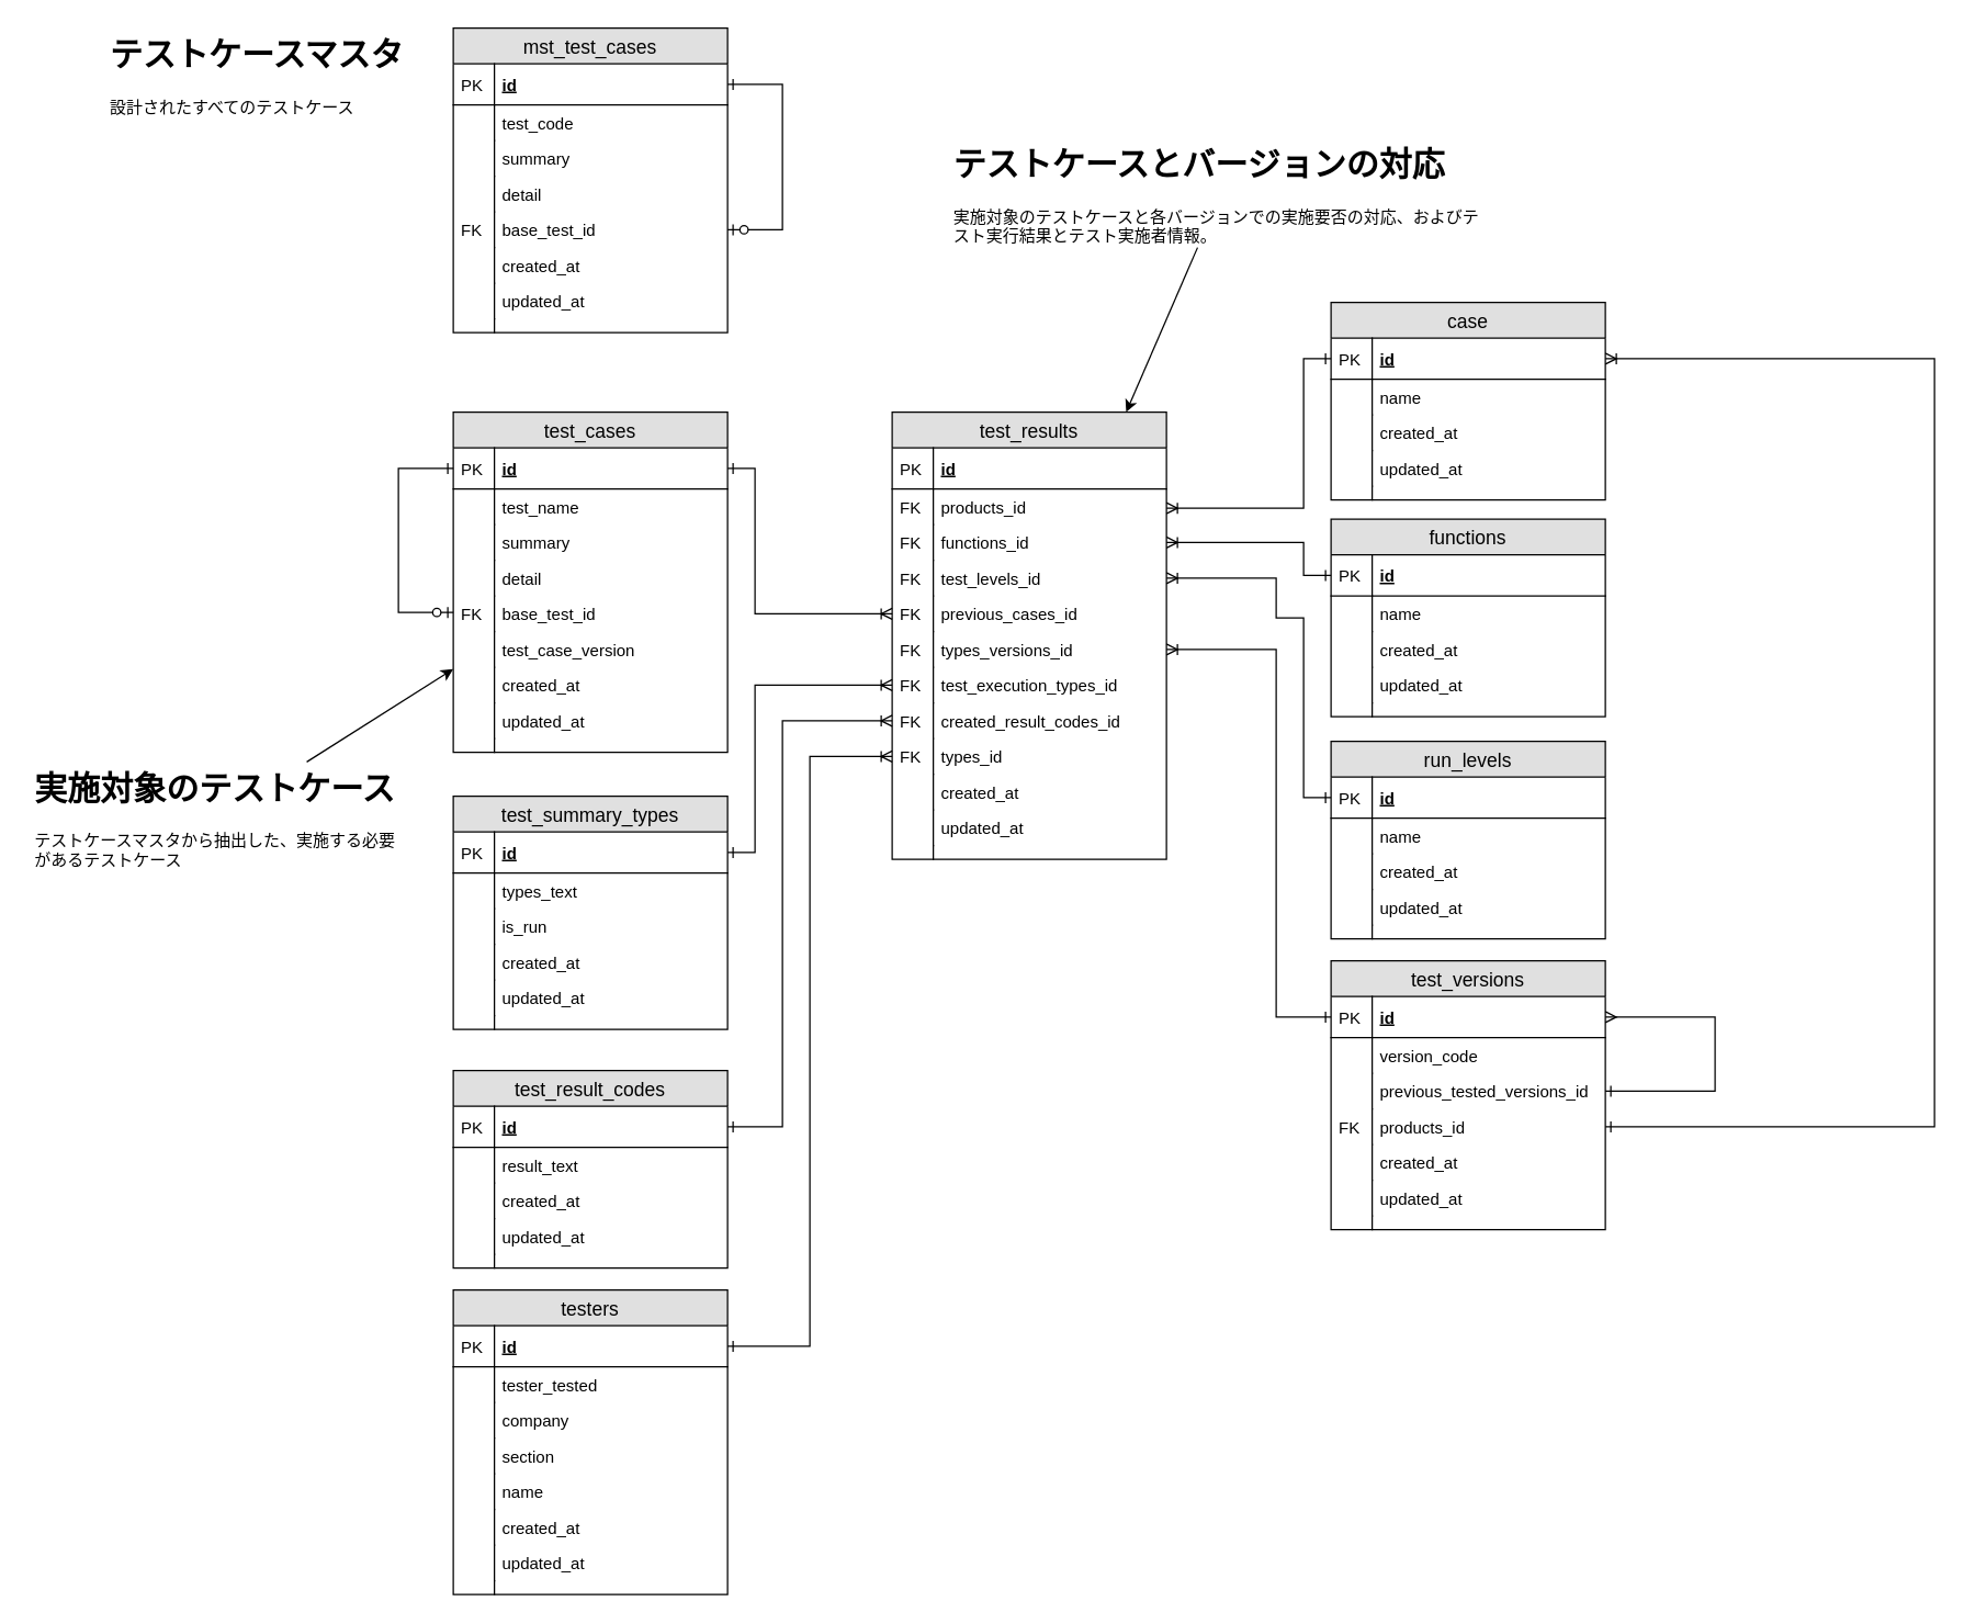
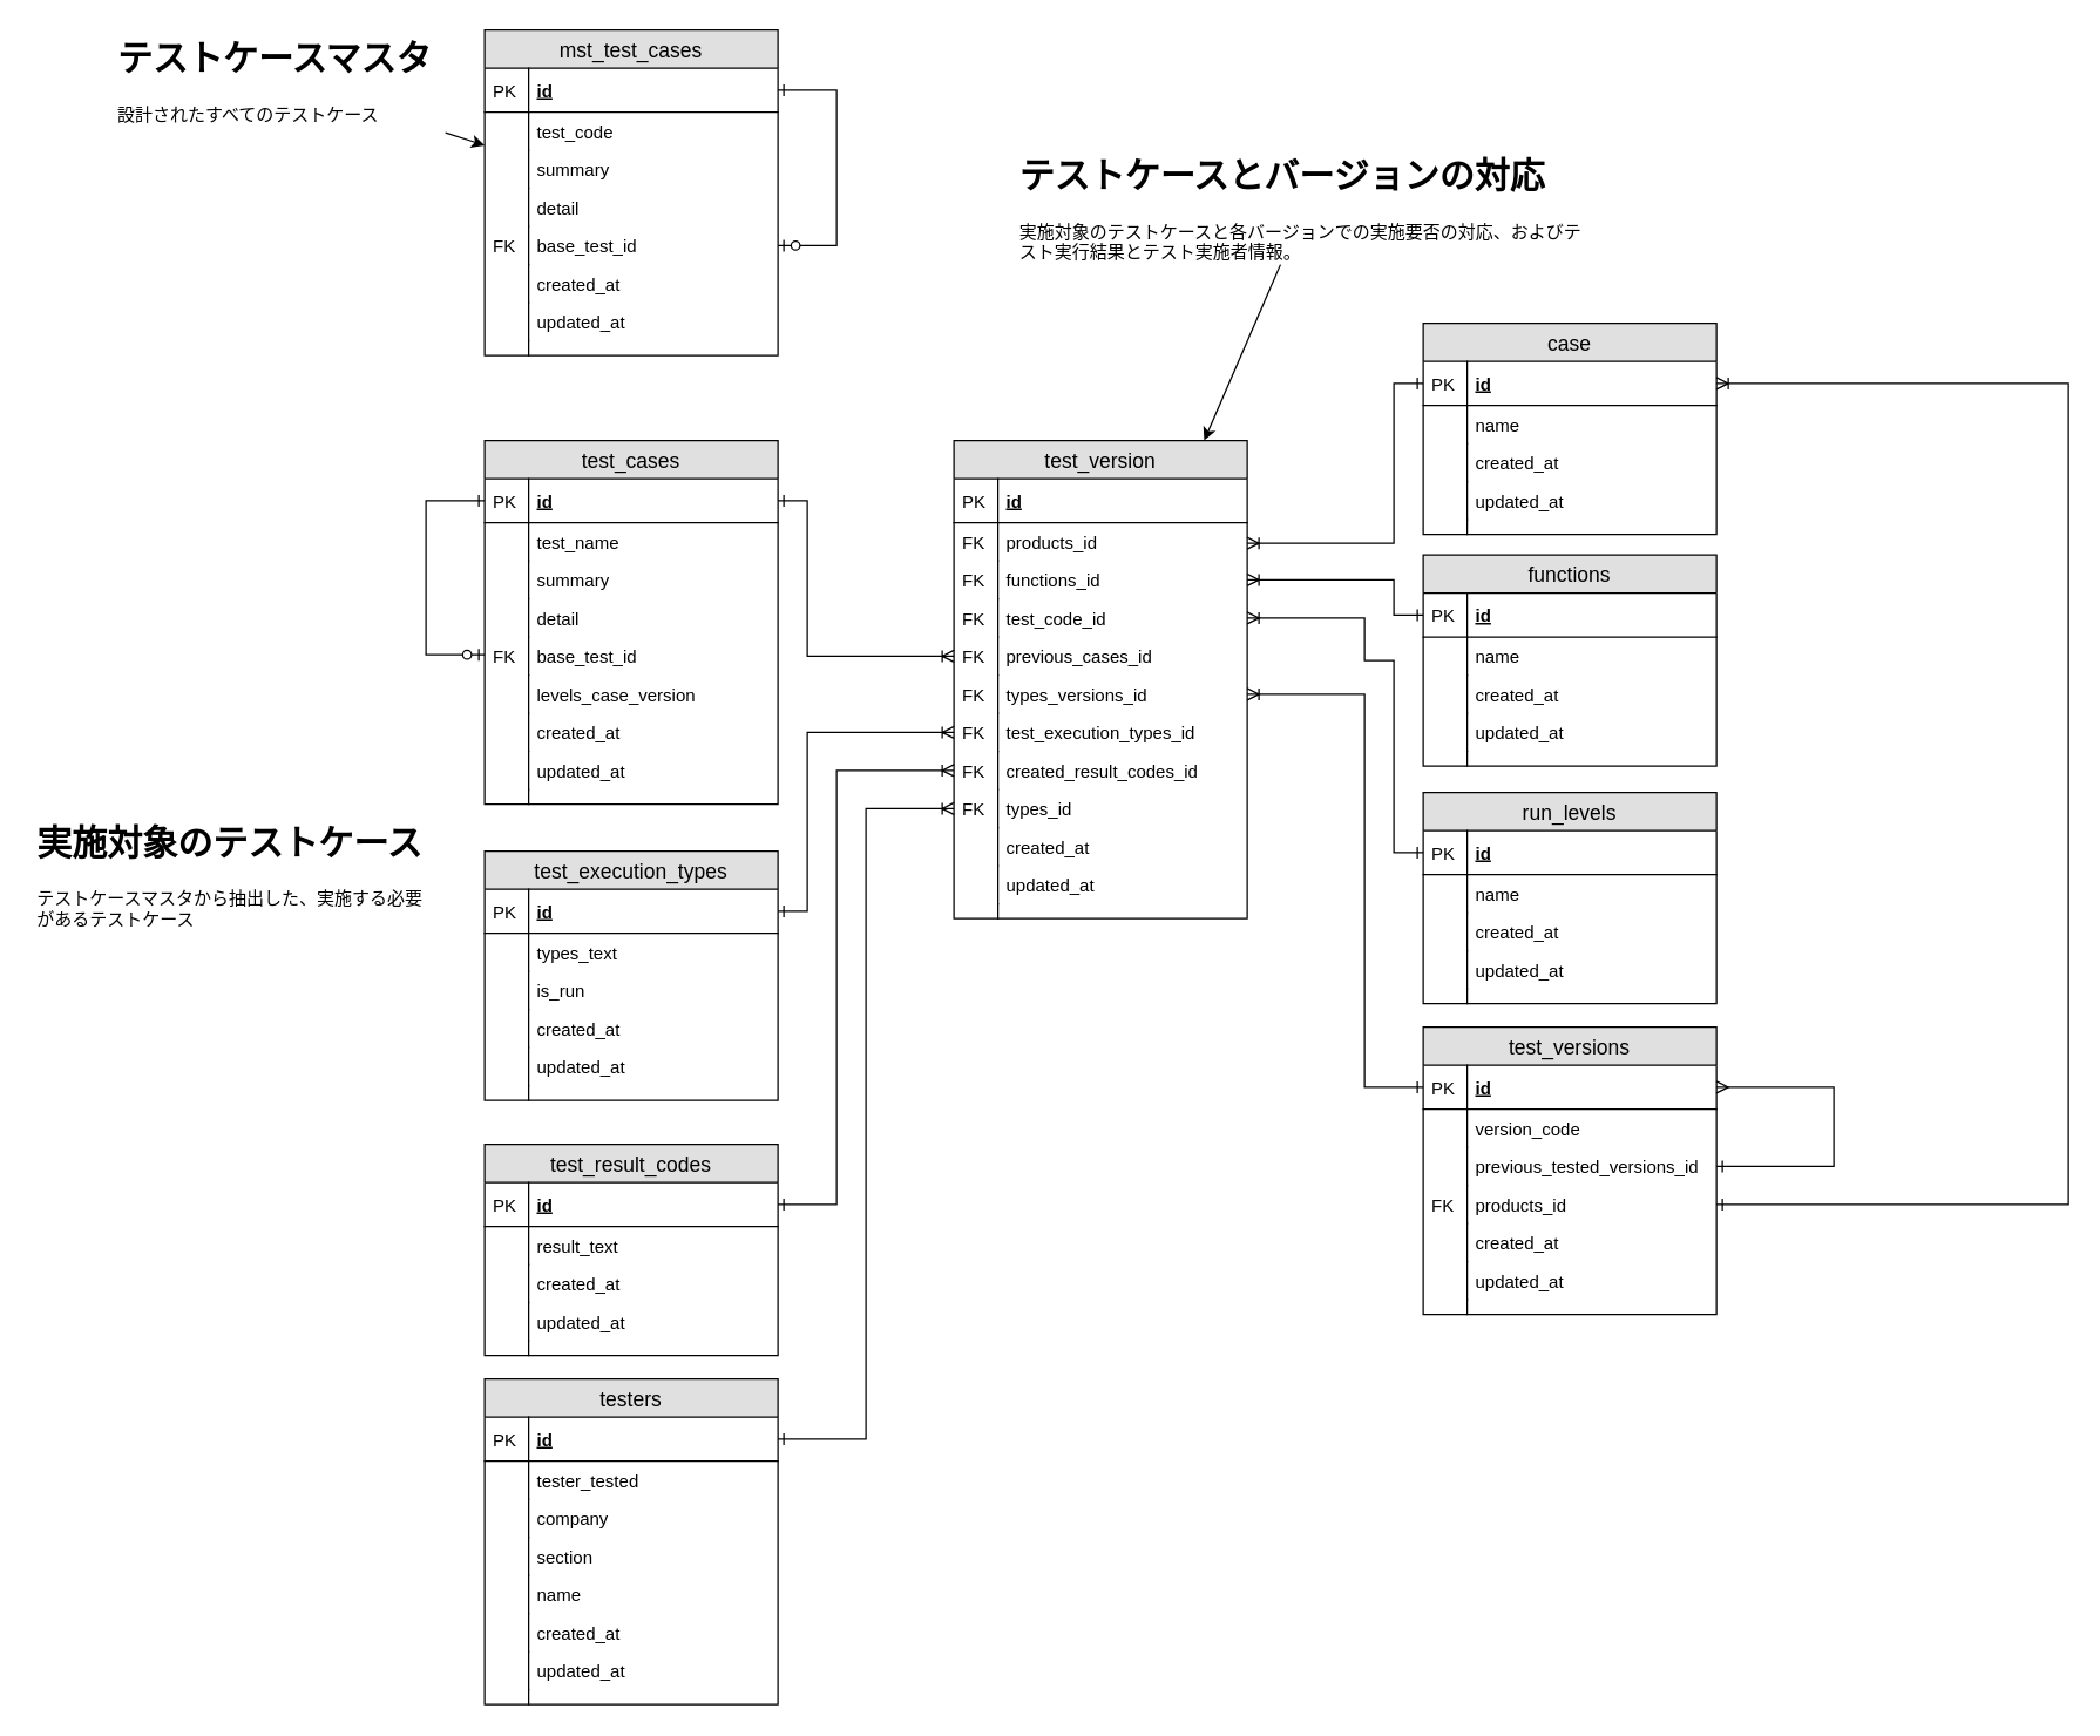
+ <mxCell id="127" style="rounded=0;orthogonalLoop=1;jettySize=auto;html=1;" parent="1" source="128" target="18" edge="1"><mxGeometry relative="1" as="geometry" /></mxCell>
- <mxCell id="84" value="test_results" style="swimlane;fontStyle=0;childLayout=stackLayout;horizontal=1;startSize=26;fillColor=#e0e0e0;horizontalStack=0;resizeParent=1;resizeParentMax=0;resizeLast=0;collapsible=1;marginBottom=0;swimlaneFillColor=#ffffff;align=center;fontSize=14;" parent="1" vertex="1"><mxGeometry x="650" y="300" width="200" height="326" as="geometry" /></mxCell>
+ <mxCell id="84" value="test_version" style="swimlane;fontStyle=0;childLayout=stackLayout;horizontal=1;startSize=26;fillColor=#e0e0e0;horizontalStack=0;resizeParent=1;resizeParentMax=0;resizeLast=0;collapsible=1;marginBottom=0;swimlaneFillColor=#ffffff;align=center;fontSize=14;" parent="1" vertex="1"><mxGeometry x="650" y="300" width="200" height="326" as="geometry" /></mxCell>
- <mxCell id="91" value="test_levels_id" style="shape=partialRectangle;top=0;left=0;right=0;bottom=0;align=left;verticalAlign=top;fillColor=none;spacingLeft=34;spacingRight=4;overflow=hidden;rotatable=0;points=[[0,0.5],[1,0.5]];portConstraint=eastwest;dropTarget=0;fontSize=12;" parent="84" vertex="1"><mxGeometry y="108" width="200" height="26" as="geometry" /></mxCell>
+ <mxCell id="91" value="test_code_id" style="shape=partialRectangle;top=0;left=0;right=0;bottom=0;align=left;verticalAlign=top;fillColor=none;spacingLeft=34;spacingRight=4;overflow=hidden;rotatable=0;points=[[0,0.5],[1,0.5]];portConstraint=eastwest;dropTarget=0;fontSize=12;" parent="84" vertex="1"><mxGeometry y="108" width="200" height="26" as="geometry" /></mxCell>
- <mxCell id="48" value="test_case_version" style="shape=partialRectangle;top=0;left=0;right=0;bottom=0;align=left;verticalAlign=top;fillColor=none;spacingLeft=34;spacingRight=4;overflow=hidden;rotatable=0;points=[[0,0.5],[1,0.5]];portConstraint=eastwest;dropTarget=0;fontSize=12;" vertex="1" parent="36"><mxGeometry y="160" width="200" height="26" as="geometry" /></mxCell>
+ <mxCell id="48" value="levels_case_version" style="shape=partialRectangle;top=0;left=0;right=0;bottom=0;align=left;verticalAlign=top;fillColor=none;spacingLeft=34;spacingRight=4;overflow=hidden;rotatable=0;points=[[0,0.5],[1,0.5]];portConstraint=eastwest;dropTarget=0;fontSize=12;" vertex="1" parent="36"><mxGeometry y="160" width="200" height="26" as="geometry" /></mxCell>
- <mxCell id="129" style="edgeStyle=none;rounded=0;orthogonalLoop=1;jettySize=auto;html=1;" parent="1" source="130" target="36" edge="1"><mxGeometry relative="1" as="geometry" /></mxCell>
- <mxCell id="114" value="test_summary_types" style="swimlane;fontStyle=0;childLayout=stackLayout;horizontal=1;startSize=26;fillColor=#e0e0e0;horizontalStack=0;resizeParent=1;resizeParentMax=0;resizeLast=0;collapsible=1;marginBottom=0;swimlaneFillColor=#ffffff;align=center;fontSize=14;" parent="1" vertex="1"><mxGeometry x="330" y="580" width="200" height="170" as="geometry" /></mxCell>
+ <mxCell id="114" value="test_execution_types" style="swimlane;fontStyle=0;childLayout=stackLayout;horizontal=1;startSize=26;fillColor=#e0e0e0;horizontalStack=0;resizeParent=1;resizeParentMax=0;resizeLast=0;collapsible=1;marginBottom=0;swimlaneFillColor=#ffffff;align=center;fontSize=14;" parent="1" vertex="1"><mxGeometry x="330" y="580" width="200" height="170" as="geometry" /></mxCell>
